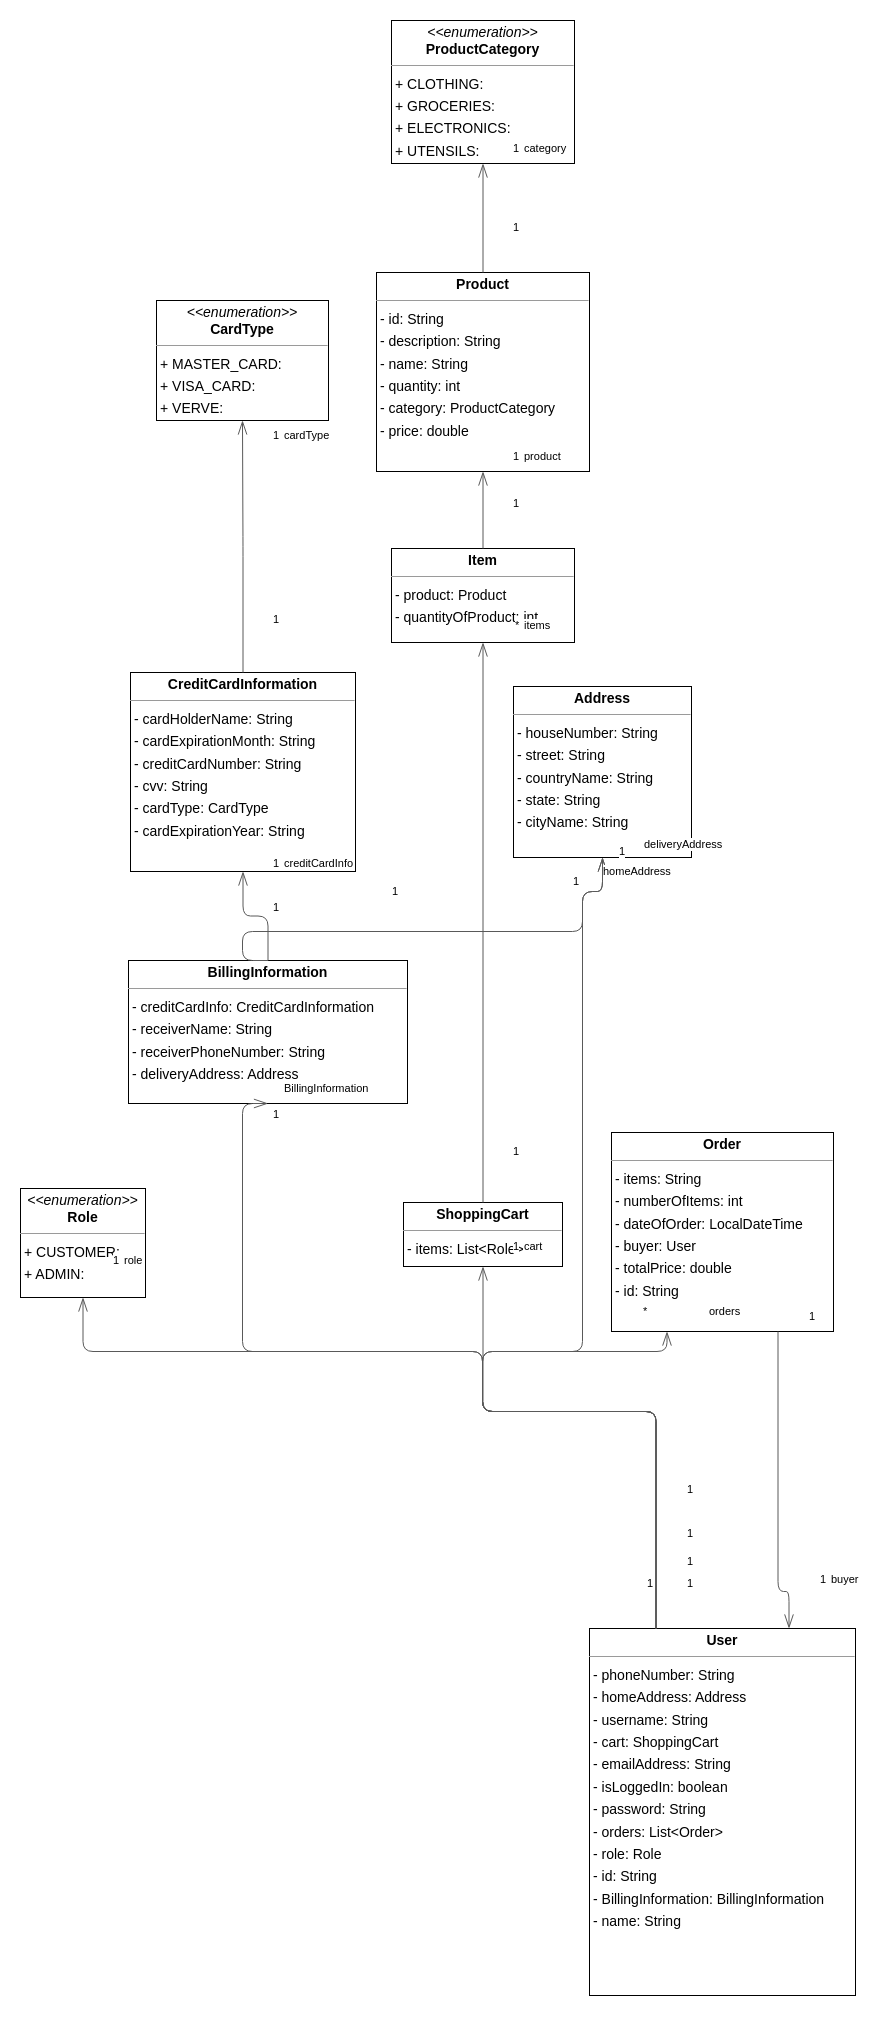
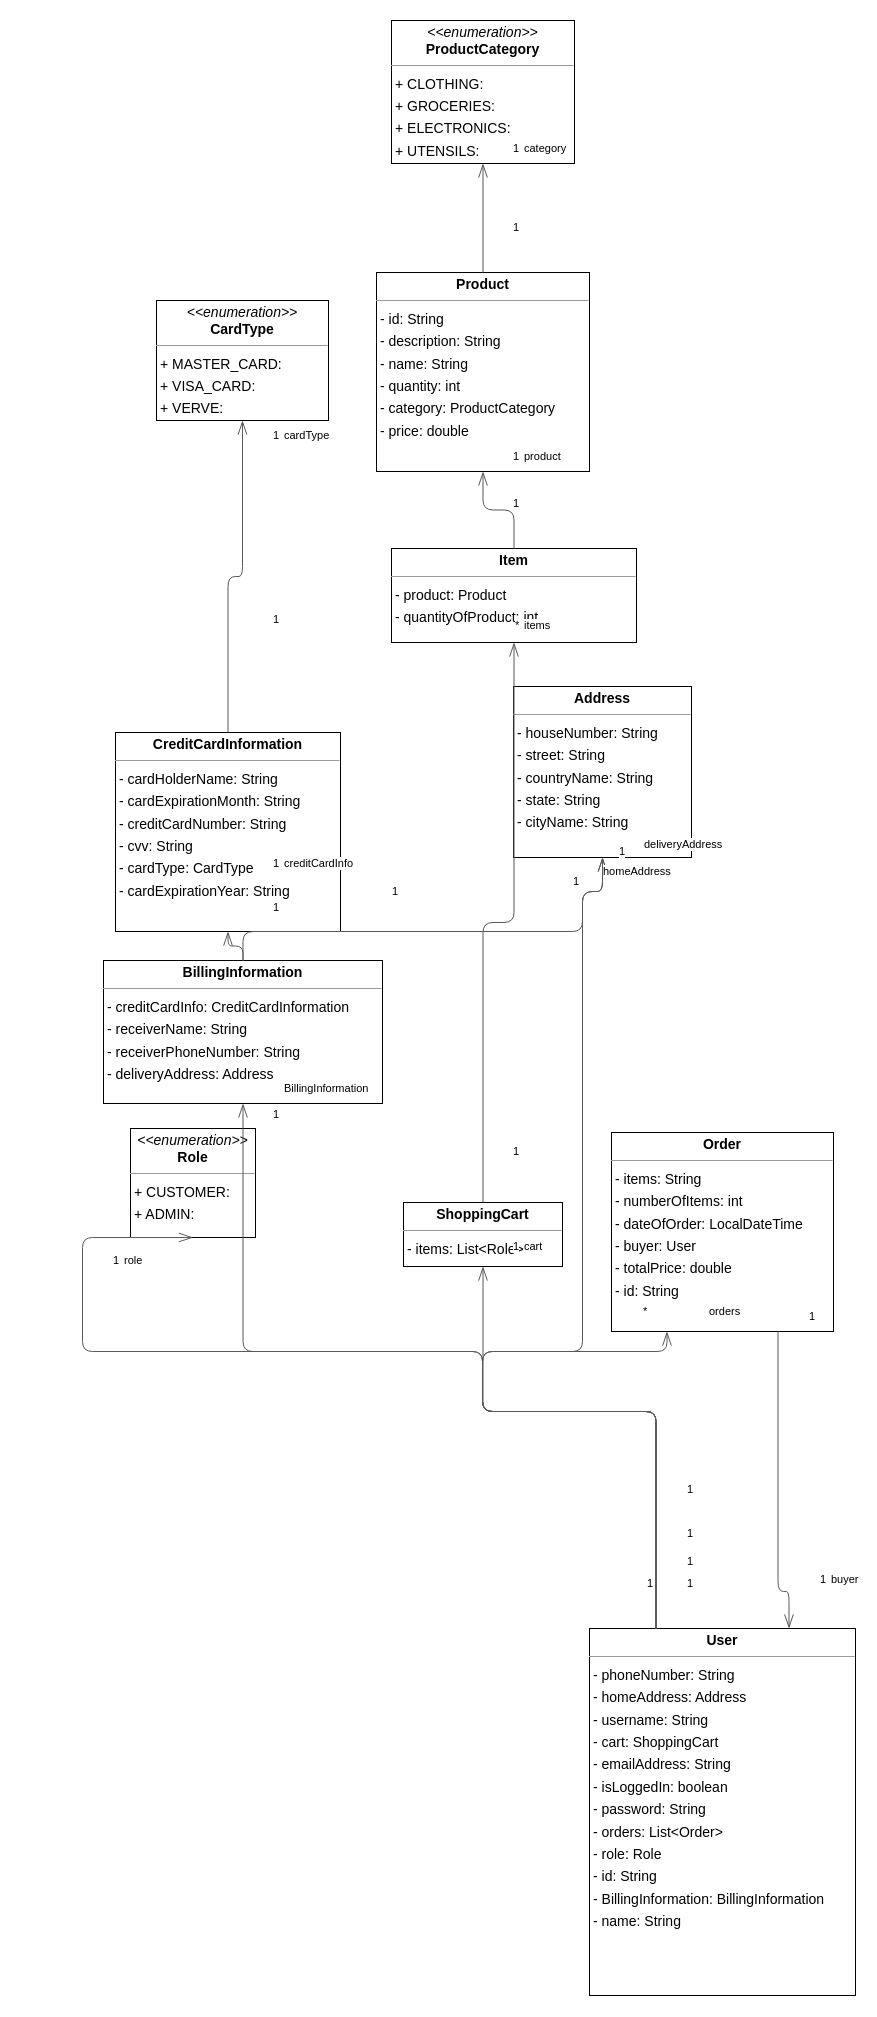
- <mxCell id="6" value="&lt;p style=&quot;margin:0px;margin-top:4px;text-align:center;&quot;&gt;&lt;b&gt;Item&lt;/b&gt;&lt;/p&gt;&lt;hr size=&quot;1&quot;/&gt;&lt;p style=&quot;margin:0 0 0 4px;line-height:1.6;&quot;&gt;- product: Product&lt;br/&gt;- quantityOfProduct: int&lt;/p&gt;" style="verticalAlign=top;align=left;overflow=fill;fontSize=14;fontFamily=Helvetica;html=1;rounded=0;shadow=0;comic=0;labelBackgroundColor=none;strokeWidth=1;" parent="1" vertex="1"><mxGeometry x="391" y="548" width="183" height="94" as="geometry" /></mxCell>
+ <mxCell id="6" value="&lt;p style=&quot;margin:0px;margin-top:4px;text-align:center;&quot;&gt;&lt;b&gt;Item&lt;/b&gt;&lt;/p&gt;&lt;hr size=&quot;1&quot;/&gt;&lt;p style=&quot;margin:0 0 0 4px;line-height:1.6;&quot;&gt;- product: Product&lt;br/&gt;- quantityOfProduct: int&lt;/p&gt;" style="verticalAlign=top;align=left;overflow=fill;fontSize=14;fontFamily=Helvetica;html=1;rounded=0;shadow=0;comic=0;labelBackgroundColor=none;strokeWidth=1;" parent="1" vertex="1"><mxGeometry x="391" y="548" width="245" height="94" as="geometry" /></mxCell>
- <mxCell id="5" value="&lt;p style=&quot;margin:0px;margin-top:4px;text-align:center;&quot;&gt;&lt;b&gt;CreditCardInformation&lt;/b&gt;&lt;/p&gt;&lt;hr size=&quot;1&quot;/&gt;&lt;p style=&quot;margin:0 0 0 4px;line-height:1.6;&quot;&gt;- cardHolderName: String&lt;br/&gt;- cardExpirationMonth: String&lt;br/&gt;- creditCardNumber: String&lt;br/&gt;- cvv: String&lt;br/&gt;- cardType: CardType&lt;br/&gt;- cardExpirationYear: String&lt;/p&gt;" style="verticalAlign=top;align=left;overflow=fill;fontSize=14;fontFamily=Helvetica;html=1;rounded=0;shadow=0;comic=0;labelBackgroundColor=none;strokeWidth=1;" parent="1" vertex="1"><mxGeometry x="130" y="672" width="225" height="199" as="geometry" /></mxCell>
+ <mxCell id="5" value="&lt;p style=&quot;margin:0px;margin-top:4px;text-align:center;&quot;&gt;&lt;b&gt;CreditCardInformation&lt;/b&gt;&lt;/p&gt;&lt;hr size=&quot;1&quot;/&gt;&lt;p style=&quot;margin:0 0 0 4px;line-height:1.6;&quot;&gt;- cardHolderName: String&lt;br/&gt;- cardExpirationMonth: String&lt;br/&gt;- creditCardNumber: String&lt;br/&gt;- cvv: String&lt;br/&gt;- cardType: CardType&lt;br/&gt;- cardExpirationYear: String&lt;/p&gt;" style="verticalAlign=top;align=left;overflow=fill;fontSize=14;fontFamily=Helvetica;html=1;rounded=0;shadow=0;comic=0;labelBackgroundColor=none;strokeWidth=1;" parent="1" vertex="1"><mxGeometry x="115" y="732" width="225" height="199" as="geometry" /></mxCell>
- <mxCell id="3" value="&lt;p style=&quot;margin:0px;margin-top:4px;text-align:center;&quot;&gt;&lt;b&gt;BillingInformation&lt;/b&gt;&lt;/p&gt;&lt;hr size=&quot;1&quot;/&gt;&lt;p style=&quot;margin:0 0 0 4px;line-height:1.6;&quot;&gt;- creditCardInfo: CreditCardInformation&lt;br/&gt;- receiverName: String&lt;br/&gt;- receiverPhoneNumber: String&lt;br/&gt;- deliveryAddress: Address&lt;/p&gt;" style="verticalAlign=top;align=left;overflow=fill;fontSize=14;fontFamily=Helvetica;html=1;rounded=0;shadow=0;comic=0;labelBackgroundColor=none;strokeWidth=1;" parent="1" vertex="1"><mxGeometry x="128" y="960" width="279" height="143" as="geometry" /></mxCell>
+ <mxCell id="3" value="&lt;p style=&quot;margin:0px;margin-top:4px;text-align:center;&quot;&gt;&lt;b&gt;BillingInformation&lt;/b&gt;&lt;/p&gt;&lt;hr size=&quot;1&quot;/&gt;&lt;p style=&quot;margin:0 0 0 4px;line-height:1.6;&quot;&gt;- creditCardInfo: CreditCardInformation&lt;br/&gt;- receiverName: String&lt;br/&gt;- receiverPhoneNumber: String&lt;br/&gt;- deliveryAddress: Address&lt;/p&gt;" style="verticalAlign=top;align=left;overflow=fill;fontSize=14;fontFamily=Helvetica;html=1;rounded=0;shadow=0;comic=0;labelBackgroundColor=none;strokeWidth=1;" parent="1" vertex="1"><mxGeometry x="103" y="960" width="279" height="143" as="geometry" /></mxCell>
- <mxCell id="10" value="&lt;p style=&quot;margin:0px;margin-top:4px;text-align:center;&quot;&gt;&lt;i&gt;&amp;lt;&amp;lt;enumeration&amp;gt;&amp;gt;&lt;/i&gt;&lt;br/&gt;&lt;b&gt;Role&lt;/b&gt;&lt;/p&gt;&lt;hr size=&quot;1&quot;/&gt;&lt;p style=&quot;margin:0 0 0 4px;line-height:1.6;&quot;&gt;+ CUSTOMER: &lt;br/&gt;+ ADMIN: &lt;/p&gt;" style="verticalAlign=top;align=left;overflow=fill;fontSize=14;fontFamily=Helvetica;html=1;rounded=0;shadow=0;comic=0;labelBackgroundColor=none;strokeWidth=1;" parent="1" vertex="1"><mxGeometry x="20" y="1188" width="125" height="109" as="geometry" /></mxCell>
+ <mxCell id="10" value="&lt;p style=&quot;margin:0px;margin-top:4px;text-align:center;&quot;&gt;&lt;i&gt;&amp;lt;&amp;lt;enumeration&amp;gt;&amp;gt;&lt;/i&gt;&lt;br/&gt;&lt;b&gt;Role&lt;/b&gt;&lt;/p&gt;&lt;hr size=&quot;1&quot;/&gt;&lt;p style=&quot;margin:0 0 0 4px;line-height:1.6;&quot;&gt;+ CUSTOMER: &lt;br/&gt;+ ADMIN: &lt;/p&gt;" style="verticalAlign=top;align=left;overflow=fill;fontSize=14;fontFamily=Helvetica;html=1;rounded=0;shadow=0;comic=0;labelBackgroundColor=none;strokeWidth=1;" parent="1" vertex="1"><mxGeometry x="130" y="1128" width="125" height="109" as="geometry" /></mxCell>
